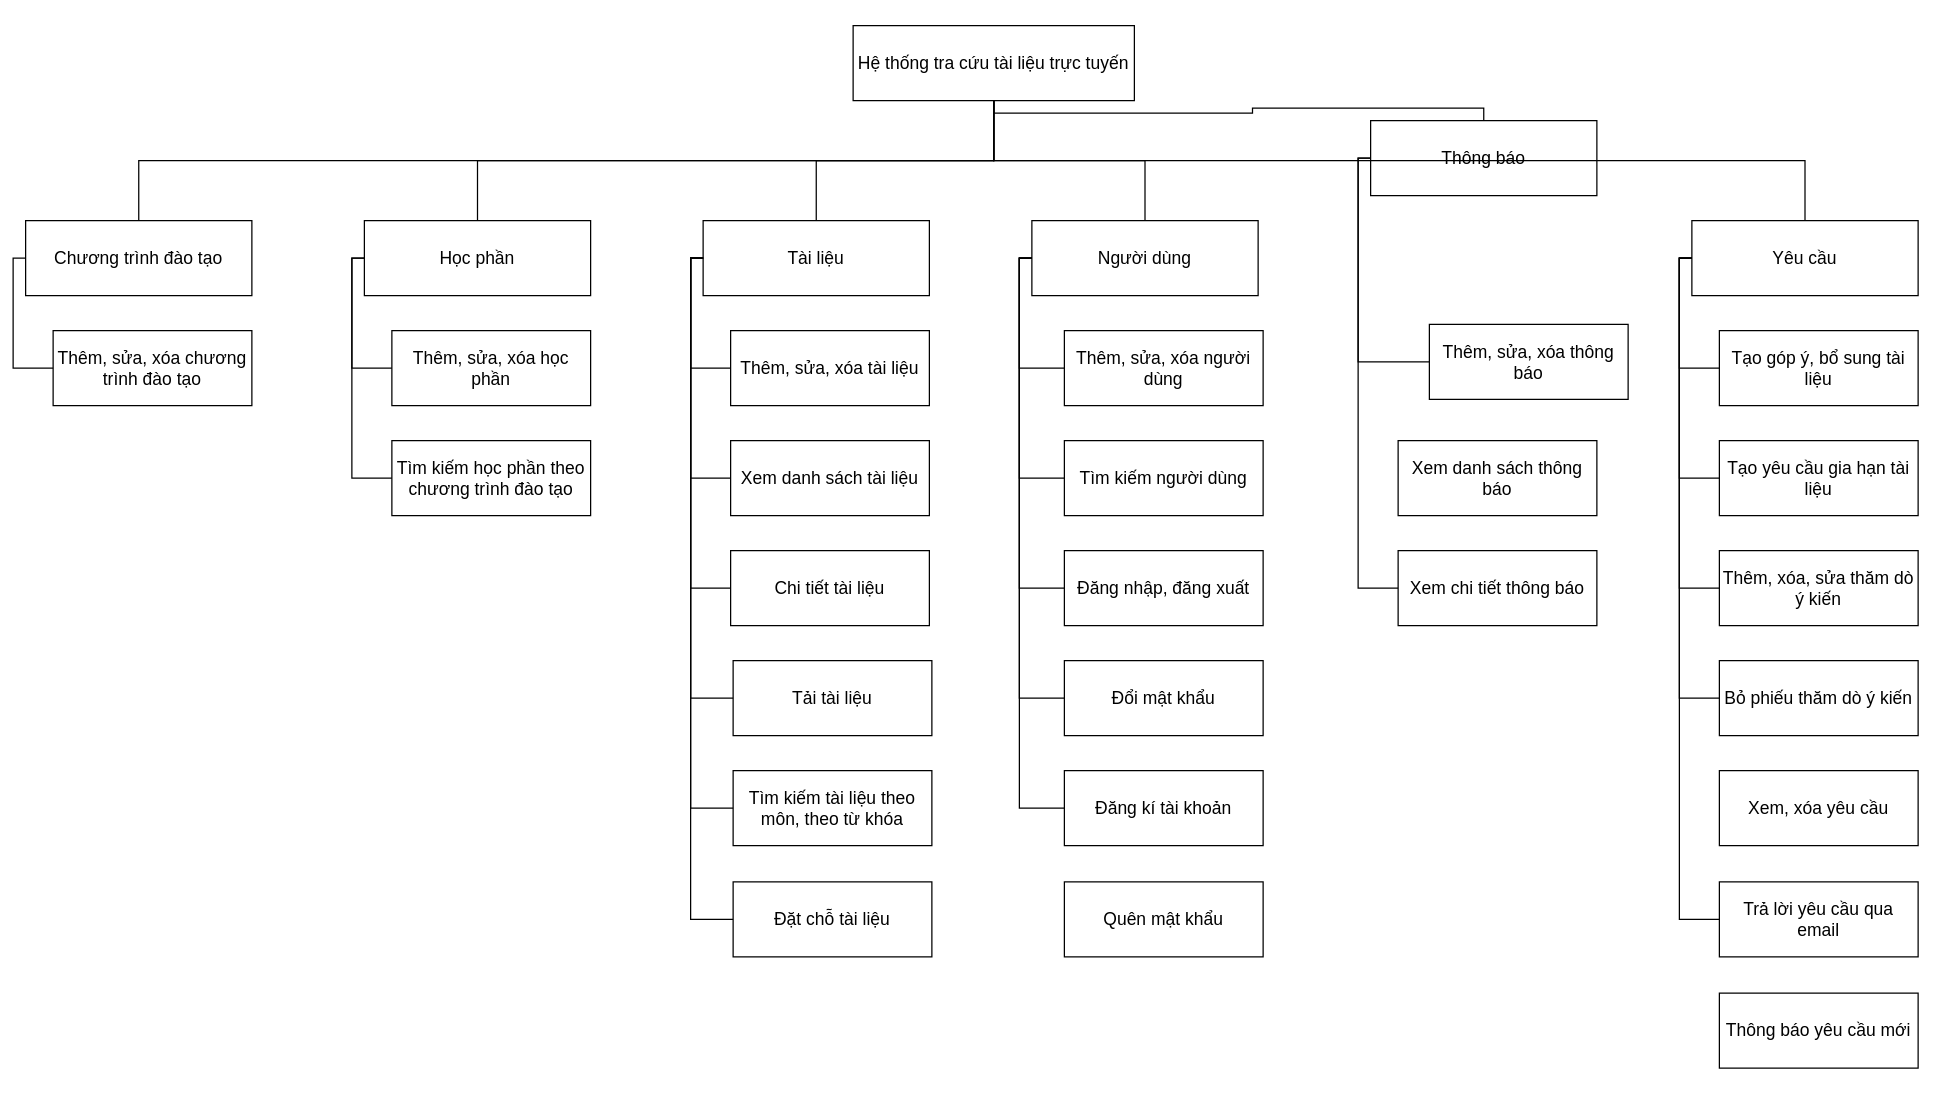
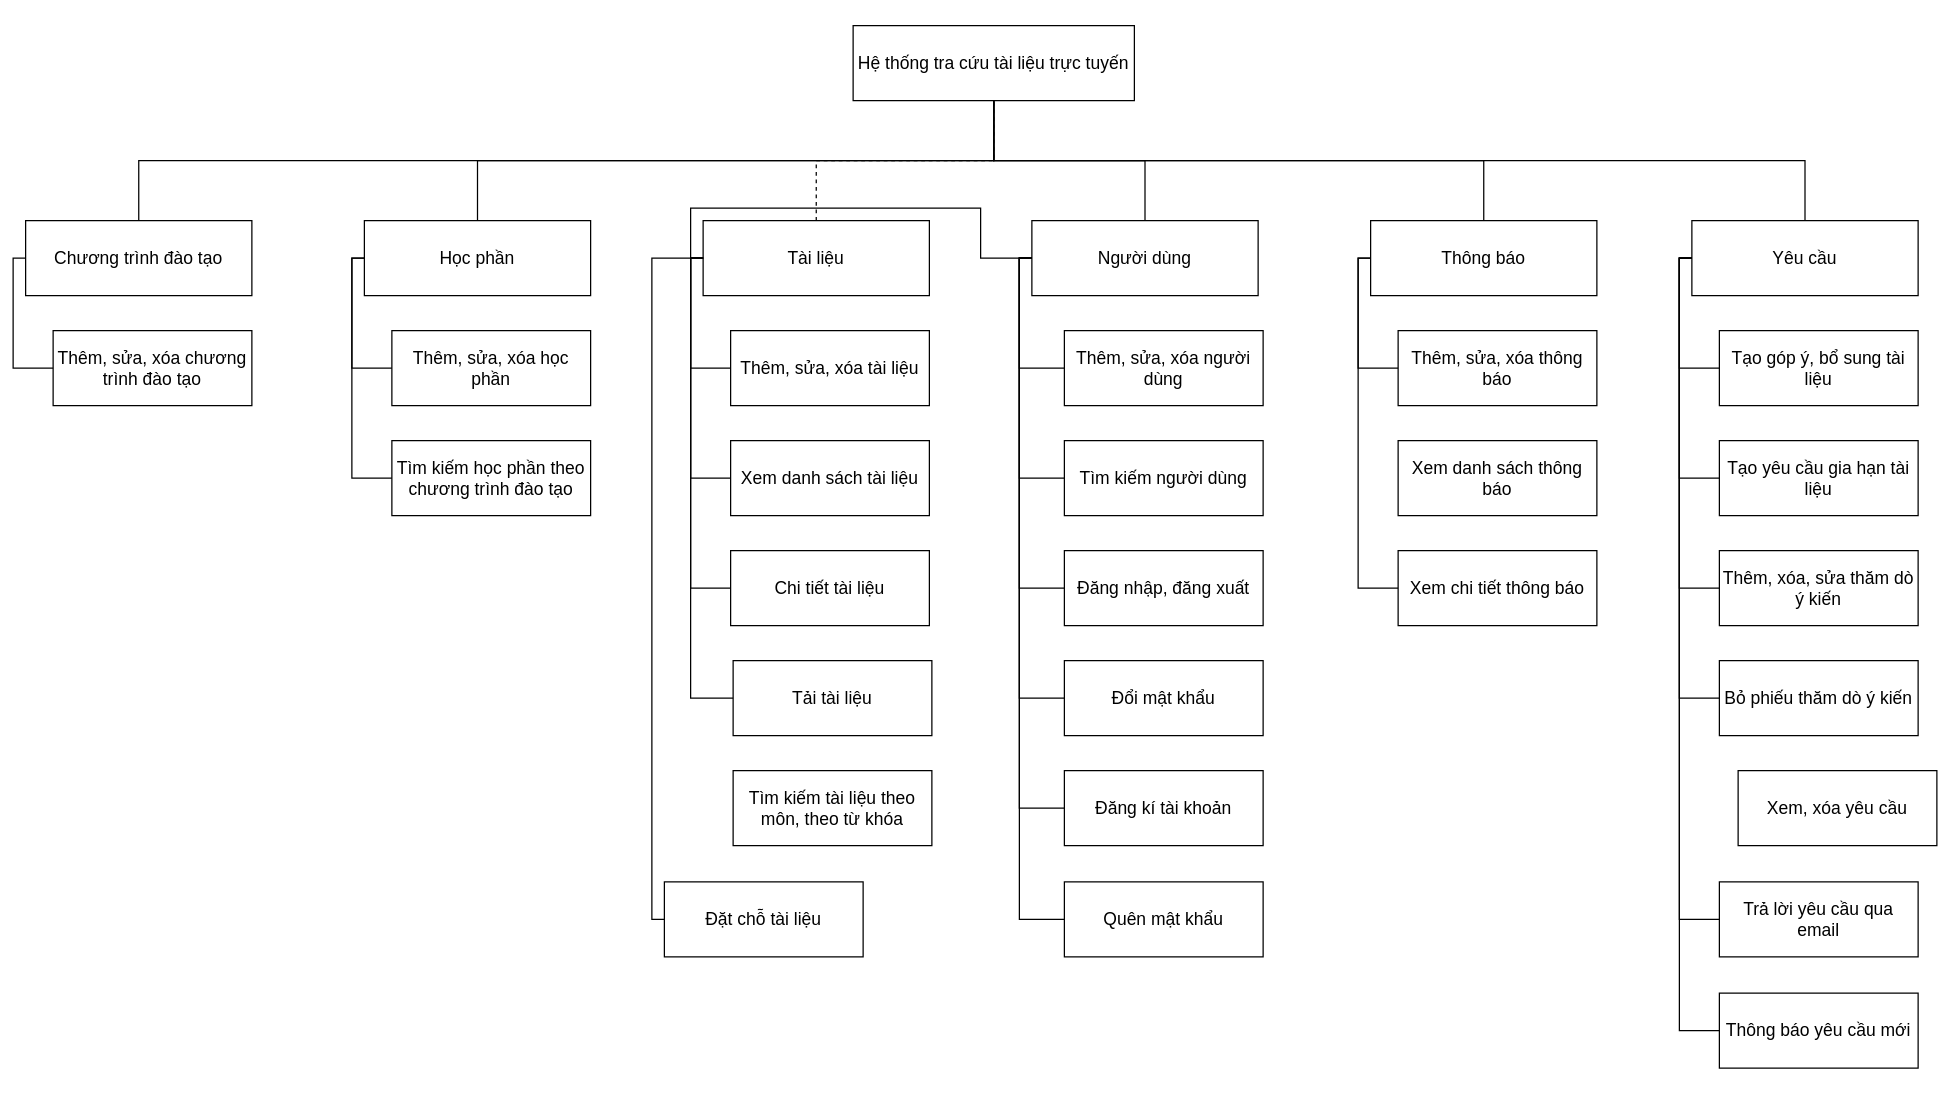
- <mxCell id="8" value="Thông báo" style="rounded=0;whiteSpace=wrap;html=1;fontSize=14;" parent="1" vertex="1"><mxGeometry x="1096" y="96" width="181" height="60" as="geometry" /></mxCell>
+ <mxCell id="8" value="Thông báo" style="rounded=0;whiteSpace=wrap;html=1;fontSize=14;" parent="1" vertex="1"><mxGeometry x="1096" y="176" width="181" height="60" as="geometry" /></mxCell>
- <mxCell id="33" value="" style="endArrow=none;html=1;rounded=0;exitX=0.5;exitY=0;exitDx=0;exitDy=0;entryX=0.5;entryY=1;entryDx=0;entryDy=0;edgeStyle=orthogonalEdgeStyle;fontSize=14;" parent="1" source="17" target="2" edge="1"><mxGeometry width="50" height="50" relative="1" as="geometry"><mxPoint x="670" y="408" as="sourcePoint" /><mxPoint x="720" y="358" as="targetPoint" /></mxGeometry></mxCell>
+ <mxCell id="33" value="" style="endArrow=none;html=1;rounded=0;exitX=0.5;exitY=0;exitDx=0;exitDy=0;entryX=0.5;entryY=1;entryDx=0;entryDy=0;edgeStyle=orthogonalEdgeStyle;fontSize=14;dashed=1;" parent="1" source="17" target="2" edge="1"><mxGeometry width="50" height="50" relative="1" as="geometry"><mxPoint x="670" y="408" as="sourcePoint" /><mxPoint x="720" y="358" as="targetPoint" /></mxGeometry></mxCell>
- <mxCell id="9" value="Thêm, sửa, xóa thông báo" style="rounded=0;whiteSpace=wrap;html=1;fontSize=14;" parent="1" vertex="1"><mxGeometry x="1143" y="259" width="159" height="60" as="geometry" /></mxCell>
+ <mxCell id="9" value="Thêm, sửa, xóa thông báo" style="rounded=0;whiteSpace=wrap;html=1;fontSize=14;" parent="1" vertex="1"><mxGeometry x="1118" y="264" width="159" height="60" as="geometry" /></mxCell>
- <mxCell id="44" value="" style="endArrow=none;html=1;rounded=0;exitX=0;exitY=0.5;exitDx=0;exitDy=0;entryX=0;entryY=0.5;entryDx=0;entryDy=0;edgeStyle=orthogonalEdgeStyle;fontSize=14;" parent="1" source="17" target="22" edge="1"><mxGeometry width="50" height="50" relative="1" as="geometry"><mxPoint x="577" y="468" as="sourcePoint" /><mxPoint x="627" y="418" as="targetPoint" /></mxGeometry></mxCell>
+ <mxCell id="44" value="" style="endArrow=none;html=1;rounded=0;exitX=0;exitY=0.5;exitDx=0;exitDy=0;edgeStyle=orthogonalEdgeStyle;fontSize=14;" parent="1" source="17" target="3" edge="1"><mxGeometry width="50" height="50" relative="1" as="geometry"><mxPoint x="577" y="468" as="sourcePoint" /><mxPoint x="627" y="418" as="targetPoint" /></mxGeometry></mxCell>
- <mxCell id="28" value="Xem, xóa yêu cầu" style="rounded=0;whiteSpace=wrap;html=1;fontSize=14;" parent="1" vertex="1"><mxGeometry x="1375" y="616" width="159" height="60" as="geometry" /></mxCell>
+ <mxCell id="28" value="Xem, xóa yêu cầu" style="rounded=0;whiteSpace=wrap;html=1;fontSize=14;" parent="1" vertex="1"><mxGeometry x="1390" y="616" width="159" height="60" as="geometry" /></mxCell>
+ <mxCell id="61" value="" style="endArrow=none;html=1;rounded=0;exitX=0;exitY=0.5;exitDx=0;exitDy=0;entryX=0;entryY=0.5;entryDx=0;entryDy=0;edgeStyle=orthogonalEdgeStyle;fontSize=14;" edge="1" parent="1" source="3" target="58"><mxGeometry width="50" height="50" relative="1" as="geometry"><mxPoint x="835" y="216" as="sourcePoint" /><mxPoint x="861" y="656" as="targetPoint" /></mxGeometry></mxCell>
- <mxCell id="59" value="Đặt chỗ tài liệu" style="rounded=0;whiteSpace=wrap;html=1;fontSize=14;" vertex="1" parent="1"><mxGeometry x="586" y="705" width="159" height="60" as="geometry" /></mxCell>
+ <mxCell id="59" value="Đặt chỗ tài liệu" style="rounded=0;whiteSpace=wrap;html=1;fontSize=14;" vertex="1" parent="1"><mxGeometry x="531" y="705" width="159" height="60" as="geometry" /></mxCell>
+ <mxCell id="56" value="" style="endArrow=none;html=1;rounded=0;exitX=0;exitY=0.5;exitDx=0;exitDy=0;entryX=0;entryY=0.5;entryDx=0;entryDy=0;edgeStyle=orthogonalEdgeStyle;fontSize=14;" parent="1" source="23" target="29" edge="1"><mxGeometry width="50" height="50" relative="1" as="geometry"><mxPoint x="1363" y="216" as="sourcePoint" /><mxPoint x="1385" y="745" as="targetPoint" /></mxGeometry></mxCell>
